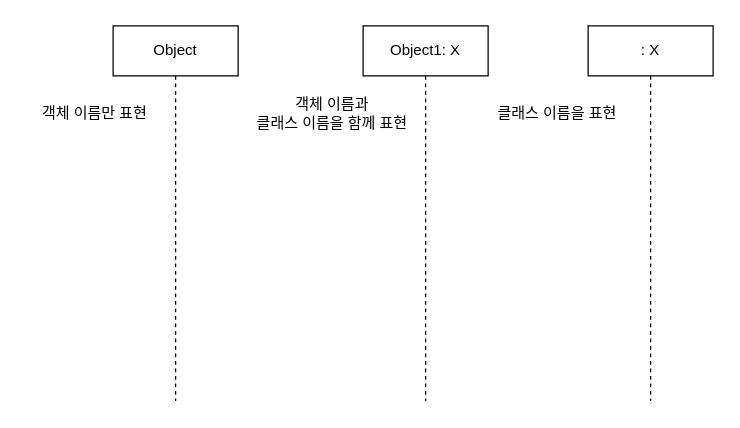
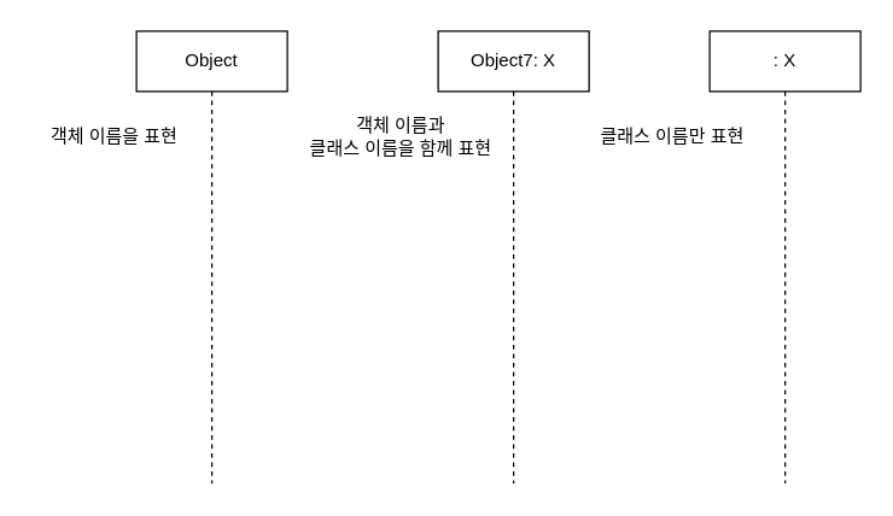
- <mxCell id="3" value="Object1: X" style="shape=umlLifeline;perimeter=lifelinePerimeter;whiteSpace=wrap;html=1;container=1;collapsible=0;recursiveResize=0;outlineConnect=0;" vertex="1" parent="1"><mxGeometry x="290" y="20" width="100" height="300" as="geometry" /></mxCell>
+ <mxCell id="3" value="Object7: X" style="shape=umlLifeline;perimeter=lifelinePerimeter;whiteSpace=wrap;html=1;container=1;collapsible=0;recursiveResize=0;outlineConnect=0;" vertex="1" parent="1"><mxGeometry x="290" y="20" width="100" height="300" as="geometry" /></mxCell>
- <mxCell id="5" value="객체 이름만 표현" style="text;html=1;align=center;verticalAlign=middle;resizable=0;points=[];autosize=1;" vertex="1" parent="1"><mxGeometry x="20" y="80" width="110" height="20" as="geometry" /></mxCell>
+ <mxCell id="5" value="객체 이름을 표현" style="text;html=1;align=center;verticalAlign=middle;resizable=0;points=[];autosize=1;" vertex="1" parent="1"><mxGeometry x="20" y="80" width="110" height="20" as="geometry" /></mxCell>
- <mxCell id="7" value="클래스 이름을 표현" style="text;html=1;align=center;verticalAlign=middle;resizable=0;points=[];autosize=1;" vertex="1" parent="1"><mxGeometry x="385" y="80" width="120" height="20" as="geometry" /></mxCell>
+ <mxCell id="7" value="클래스 이름만 표현" style="text;html=1;align=center;verticalAlign=middle;resizable=0;points=[];autosize=1;" vertex="1" parent="1"><mxGeometry x="385" y="80" width="120" height="20" as="geometry" /></mxCell>
